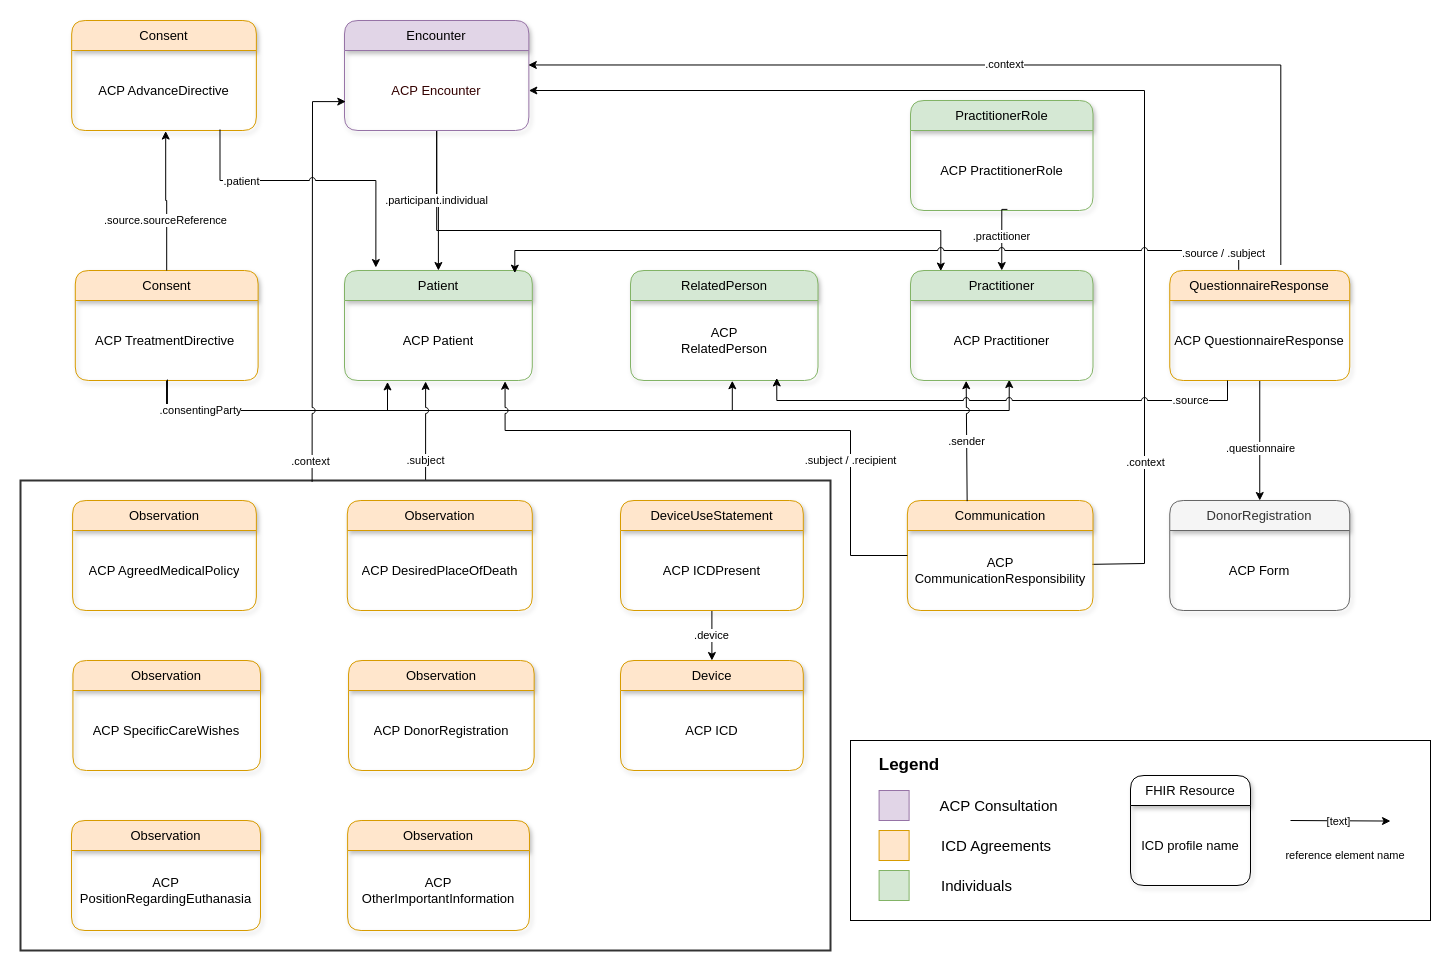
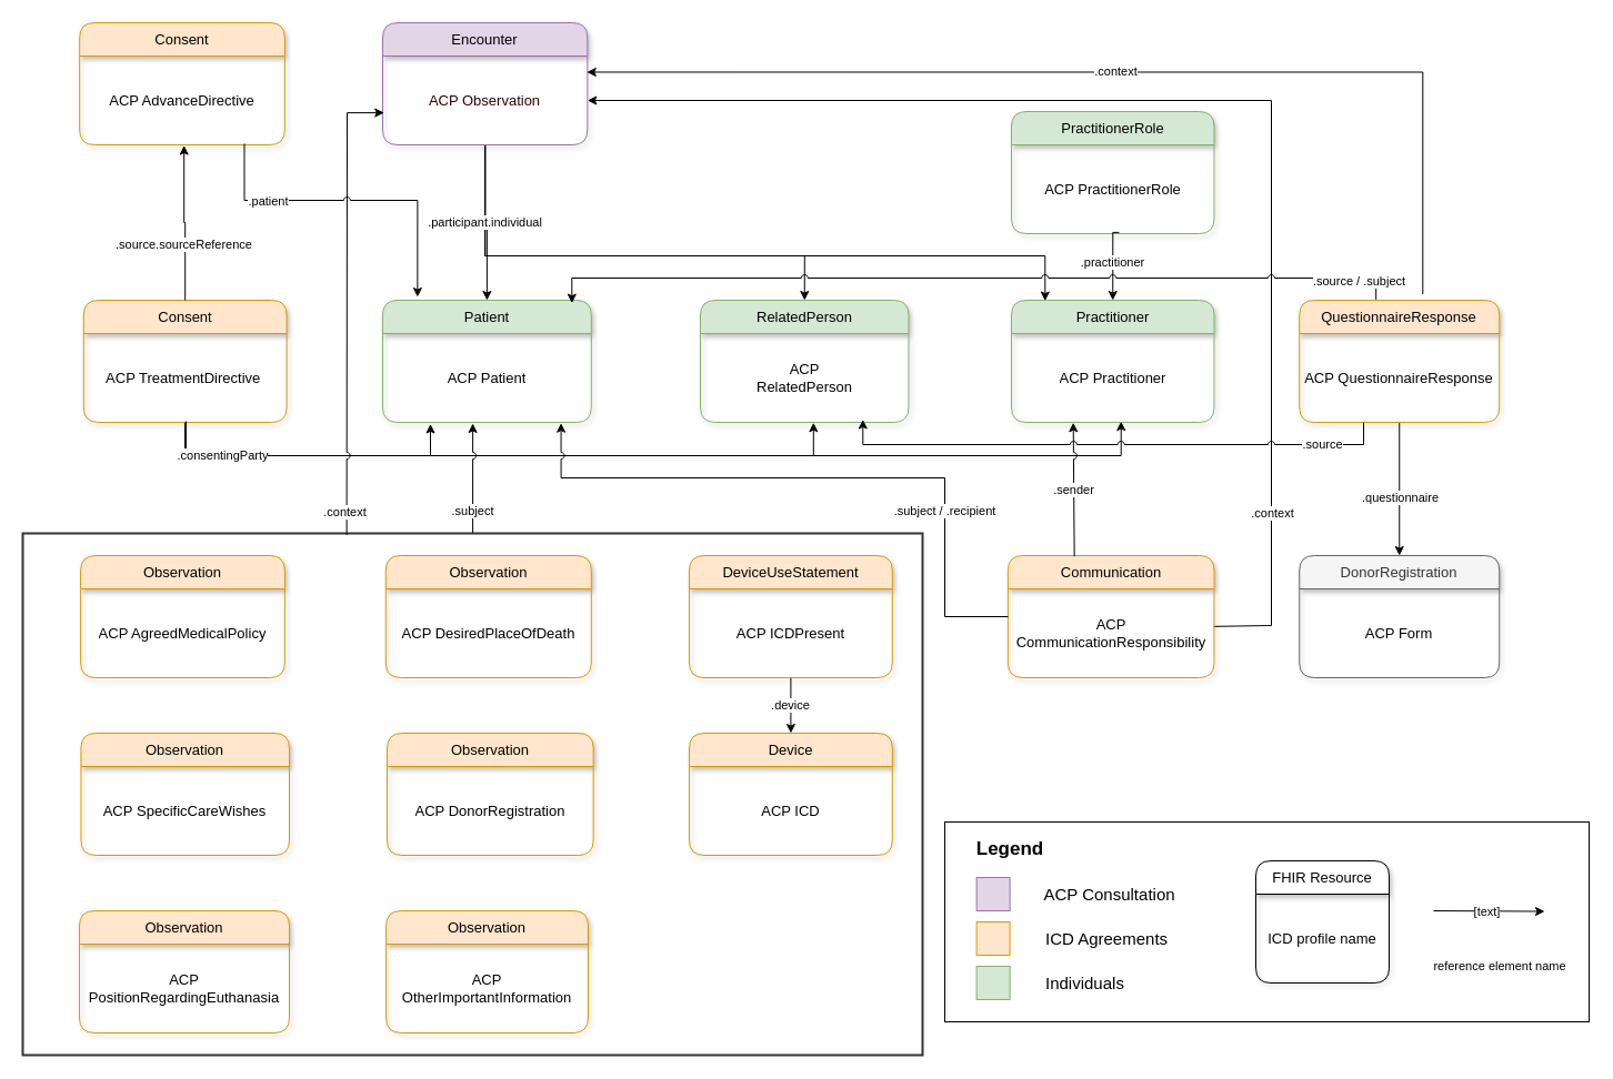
- <mxCell id="14" value="&lt;div&gt;&lt;span style=&quot;&quot;&gt;ACP Encounter&lt;/span&gt;&lt;/div&gt;" style="text;align=center;verticalAlign=middle;spacingLeft=4;spacingRight=4;overflow=hidden;points=[[0,0.5],[1,0.5]];portConstraint=eastwest;rotatable=0;whiteSpace=wrap;html=1;fontSize=13;fontColor=#330000;" parent="13" vertex="1"><mxGeometry y="30" width="184.37" height="80" as="geometry" /></mxCell>
+ <mxCell id="14" value="&lt;div&gt;&lt;span style=&quot;&quot;&gt;ACP Observation&lt;/span&gt;&lt;/div&gt;" style="text;align=center;verticalAlign=middle;spacingLeft=4;spacingRight=4;overflow=hidden;points=[[0,0.5],[1,0.5]];portConstraint=eastwest;rotatable=0;whiteSpace=wrap;html=1;fontSize=13;fontColor=#330000;" parent="13" vertex="1"><mxGeometry y="30" width="184.37" height="80" as="geometry" /></mxCell>
+ <mxCell id="11" style="edgeStyle=orthogonalEdgeStyle;rounded=0;orthogonalLoop=1;jettySize=auto;html=1;entryX=0.5;entryY=0;entryDx=0;entryDy=0;" edge="1" parent="1" source="13" target="44"><mxGeometry relative="1" as="geometry"><Array as="points"><mxPoint x="436" y="230" /><mxPoint x="724" y="230" /></Array></mxGeometry></mxCell>
- <mxCell id="26" value="&lt;font style=&quot;font-size: 11px;&quot;&gt;reference element name&lt;/font&gt;" style="text;html=1;align=center;verticalAlign=middle;whiteSpace=wrap;rounded=0;" parent="1" vertex="1"><mxGeometry x="1280" y="840" width="130" height="30" as="geometry" /></mxCell>
+ <mxCell id="26" value="&lt;font style=&quot;font-size: 11px;&quot;&gt;reference element name&lt;/font&gt;" style="text;html=1;align=center;verticalAlign=middle;whiteSpace=wrap;rounded=0;" parent="1" vertex="1"><mxGeometry x="1285" y="855" width="130" height="30" as="geometry" /></mxCell>
